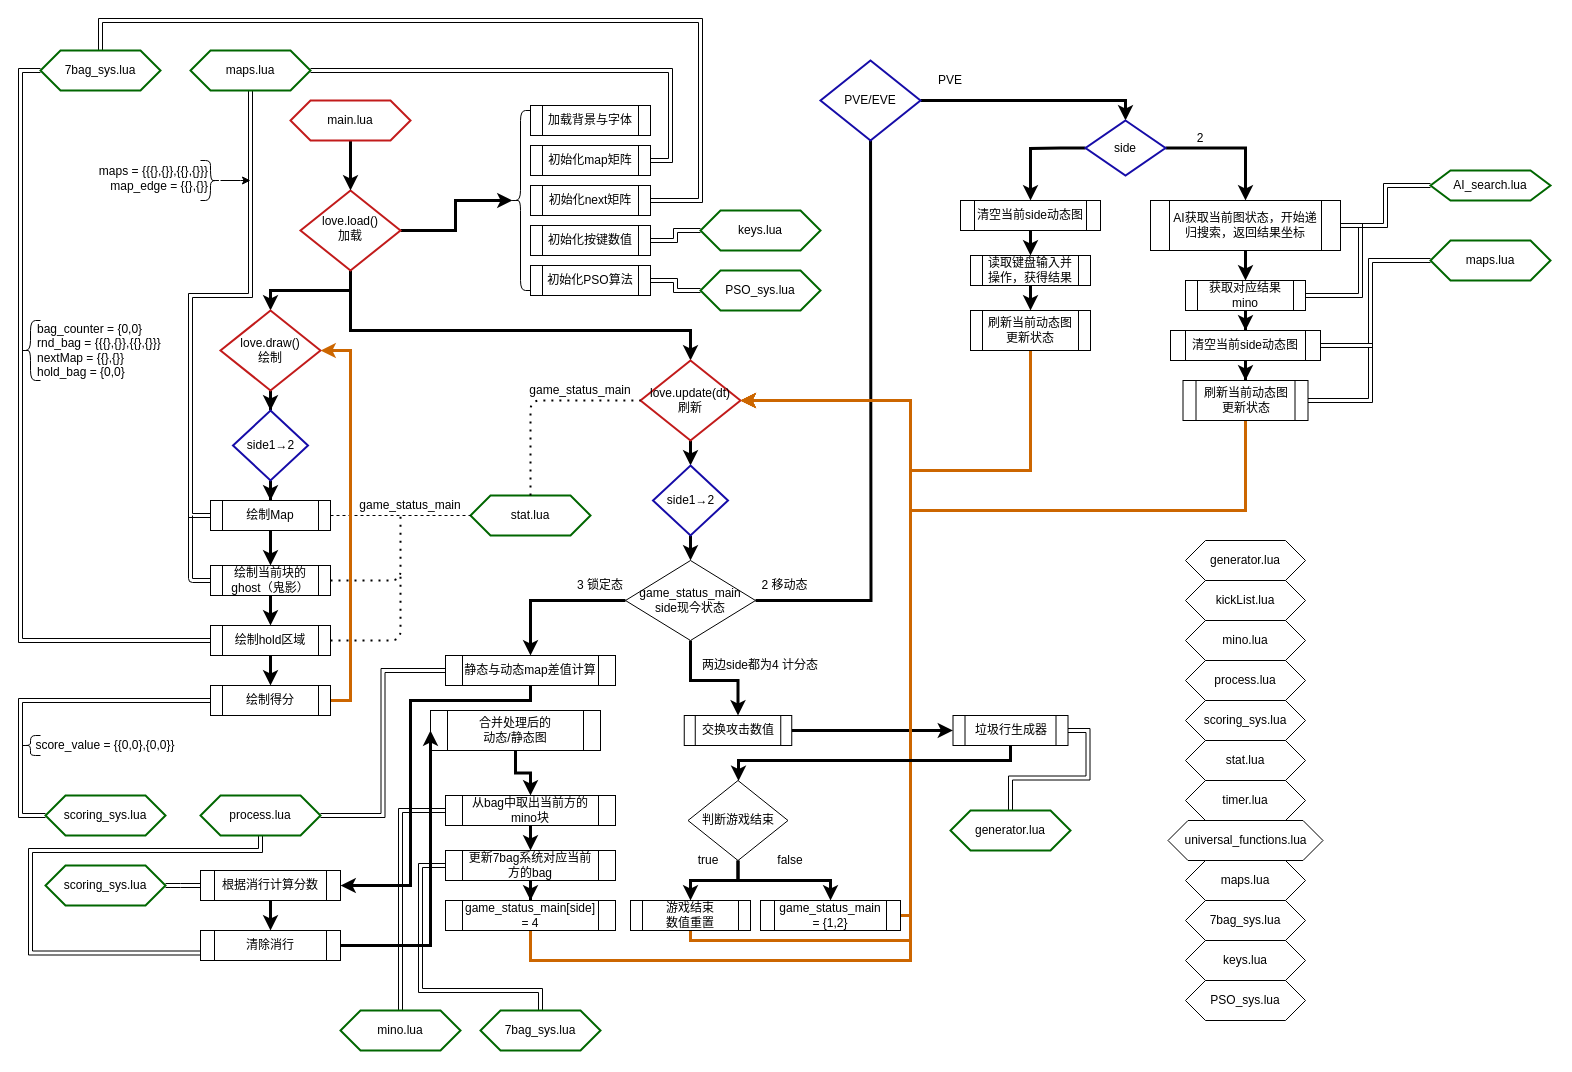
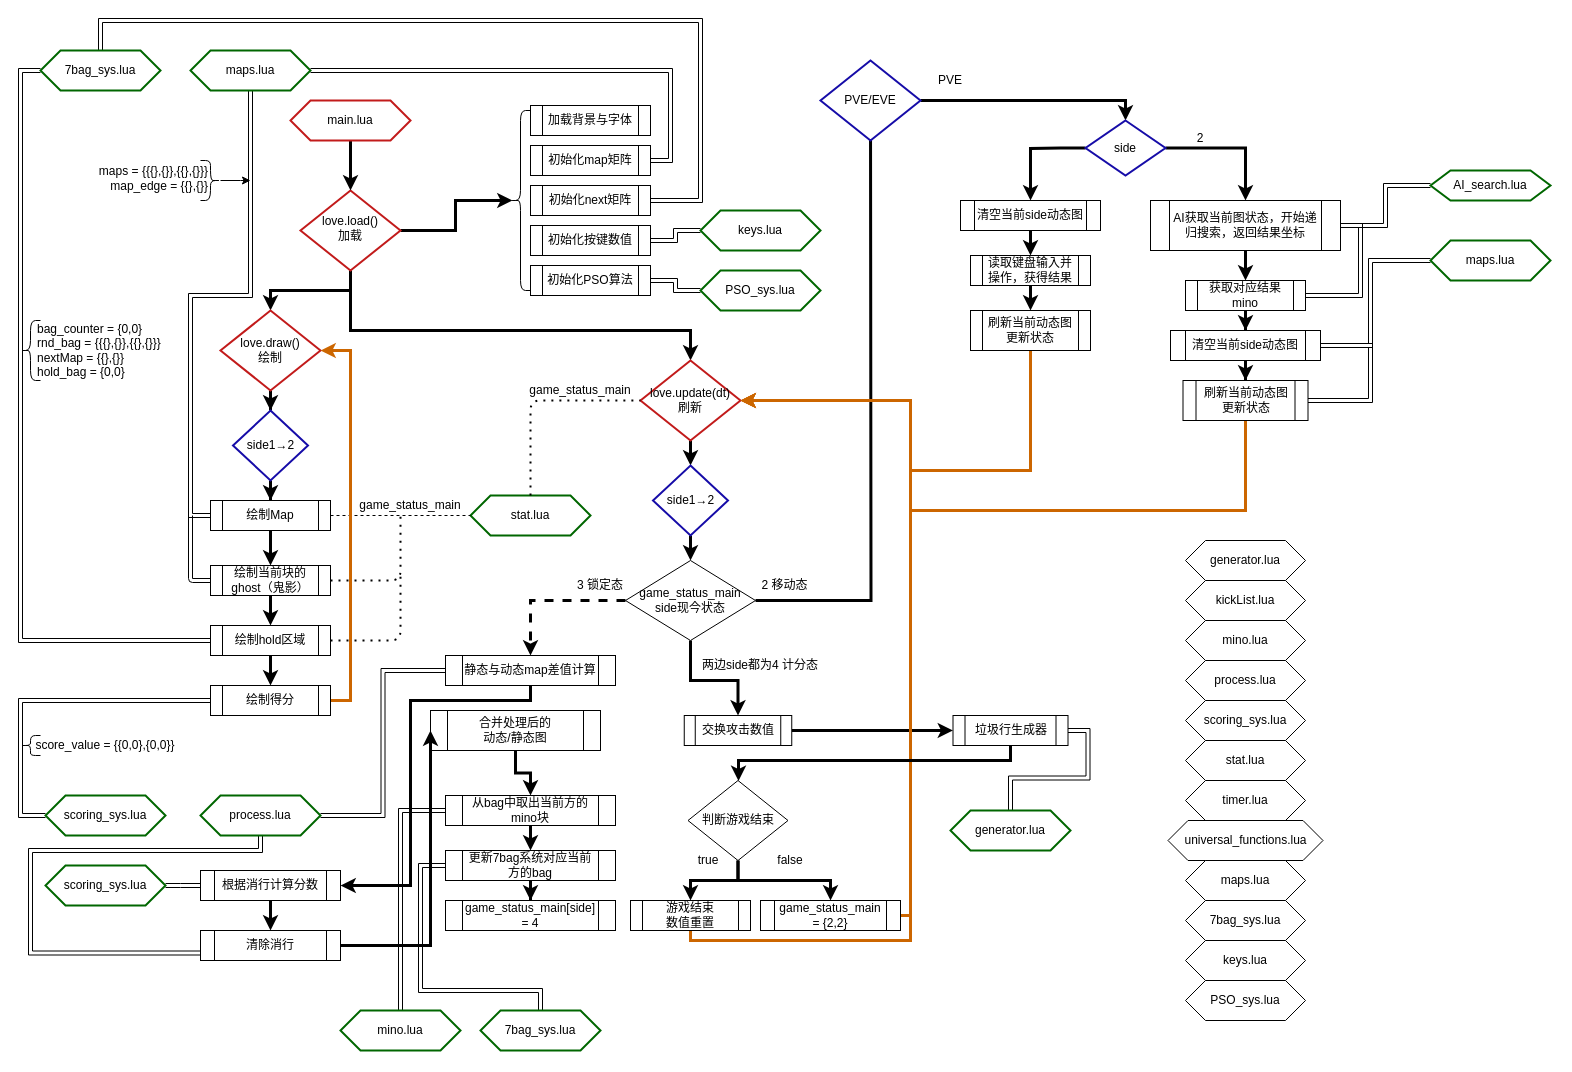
- <mxCell id="71" style="edgeStyle=orthogonalEdgeStyle;rounded=0;orthogonalLoop=1;jettySize=auto;html=1;entryX=0.5;entryY=0;entryDx=0;entryDy=0;strokeWidth=3;" edge="1" parent="1" source="74" target="76"><mxGeometry relative="1" as="geometry" /></mxCell>
+ <mxCell id="71" style="edgeStyle=orthogonalEdgeStyle;rounded=0;orthogonalLoop=1;jettySize=auto;html=1;entryX=0.5;entryY=0;entryDx=0;entryDy=0;strokeWidth=3;dashed=1;" edge="1" parent="1" source="74" target="76"><mxGeometry relative="1" as="geometry" /></mxCell>
- <mxCell id="96" value="game_status_main = {1,2}" style="shape=process;whiteSpace=wrap;html=1;backgroundOutline=1;" vertex="1" parent="1"><mxGeometry x="760" y="900" width="140" height="30" as="geometry" /></mxCell>
+ <mxCell id="96" value="game_status_main = {2,2}" style="shape=process;whiteSpace=wrap;html=1;backgroundOutline=1;" vertex="1" parent="1"><mxGeometry x="760" y="900" width="140" height="30" as="geometry" /></mxCell>
- <mxCell id="84" style="edgeStyle=orthogonalEdgeStyle;rounded=0;orthogonalLoop=1;jettySize=auto;html=1;strokeWidth=3;strokeColor=#CC6600;" edge="1" parent="1" source="85" target="37"><mxGeometry relative="1" as="geometry"><Array as="points"><mxPoint x="530" y="960" /><mxPoint x="910" y="960" /><mxPoint x="910" y="400" /></Array></mxGeometry></mxCell>
